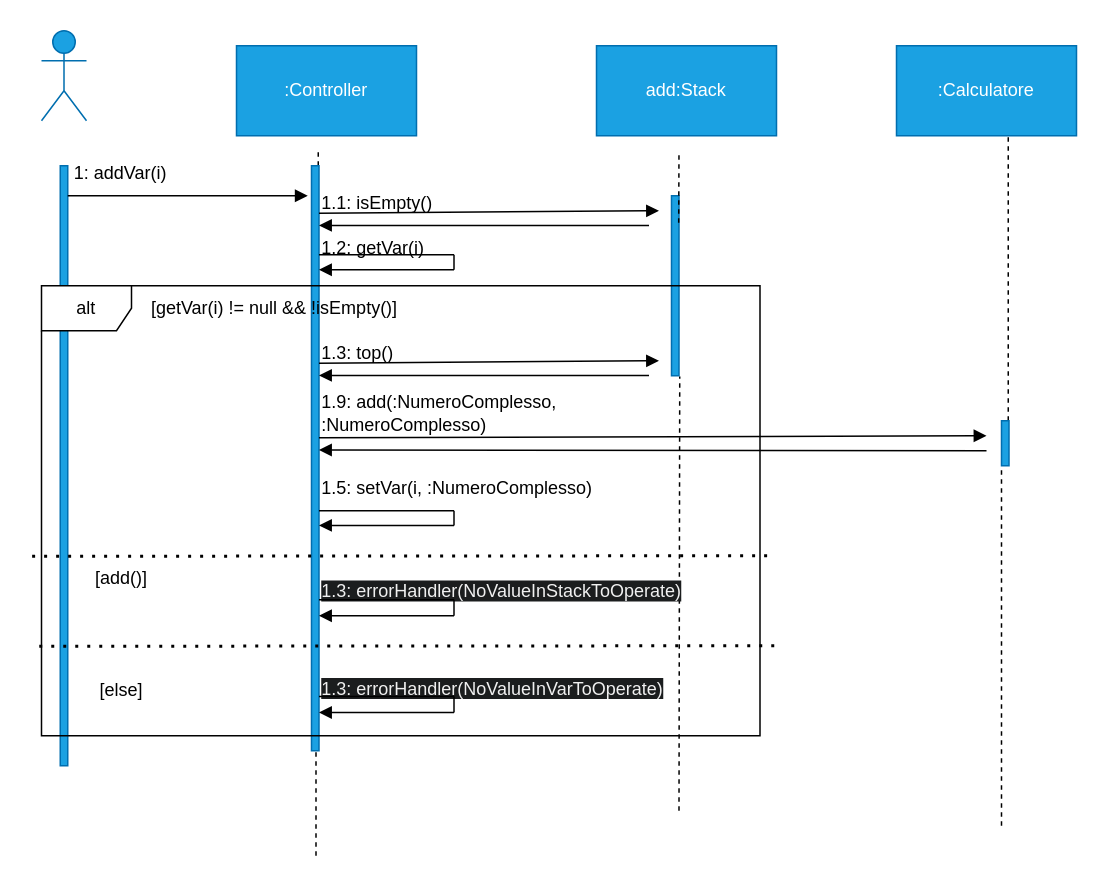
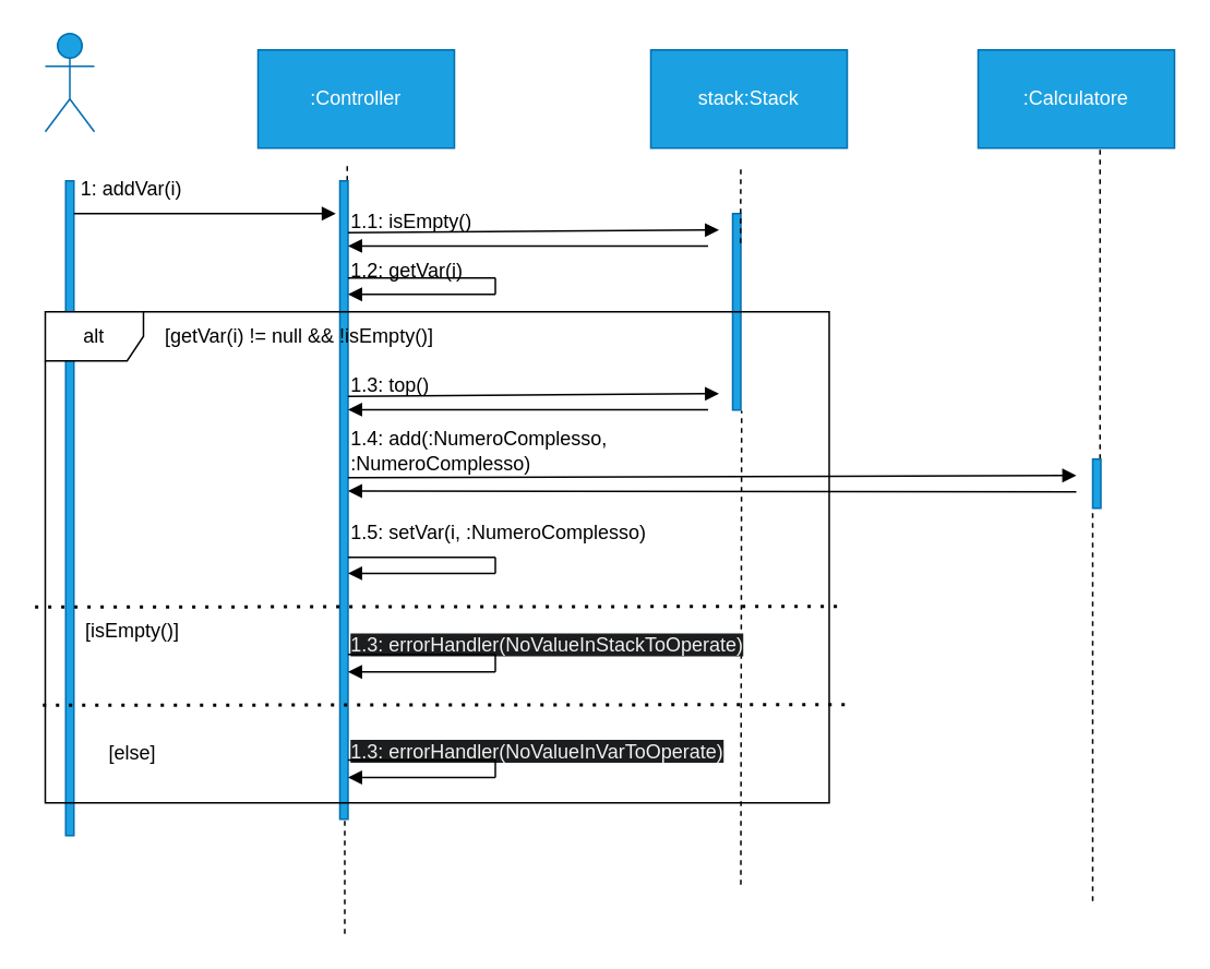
- <mxCell id="12" value="add:Stack" style="rounded=0;whiteSpace=wrap;html=1;fillColor=#1ba1e2;fontColor=#ffffff;strokeColor=#006EAF;" parent="1" vertex="1"><mxGeometry x="397" y="30" width="120" height="60" as="geometry" /></mxCell>
+ <mxCell id="12" value="stack:Stack" style="rounded=0;whiteSpace=wrap;html=1;fillColor=#1ba1e2;fontColor=#ffffff;strokeColor=#006EAF;" parent="1" vertex="1"><mxGeometry x="397" y="30" width="120" height="60" as="geometry" /></mxCell>
- <mxCell id="28" value="1.9: add(:NumeroComplesso, :NumeroComplesso)" style="text;html=1;strokeColor=none;fillColor=none;align=left;verticalAlign=middle;whiteSpace=wrap;rounded=0;" parent="1" vertex="1"><mxGeometry x="212" y="259.76" width="185" height="30" as="geometry" /></mxCell>
+ <mxCell id="28" value="1.4: add(:NumeroComplesso, :NumeroComplesso)" style="text;html=1;strokeColor=none;fillColor=none;align=left;verticalAlign=middle;whiteSpace=wrap;rounded=0;" parent="1" vertex="1"><mxGeometry x="212" y="259.76" width="185" height="30" as="geometry" /></mxCell>
- <mxCell id="23" value="[add()]" style="text;html=1;align=center;verticalAlign=middle;resizable=0;points=[];autosize=1;strokeColor=none;fillColor=none;" parent="1" vertex="1"><mxGeometry x="39.5" y="370" width="80" height="30" as="geometry" /></mxCell>
+ <mxCell id="23" value="[isEmpty()]" style="text;html=1;align=center;verticalAlign=middle;resizable=0;points=[];autosize=1;strokeColor=none;fillColor=none;" parent="1" vertex="1"><mxGeometry x="39.5" y="370" width="80" height="30" as="geometry" /></mxCell>
